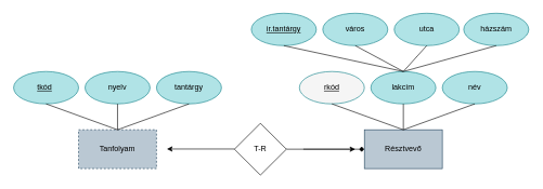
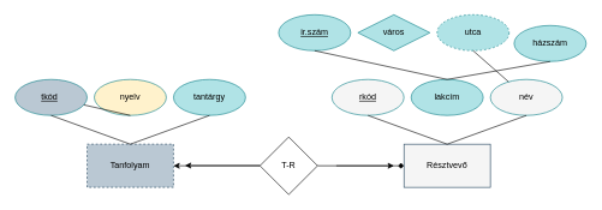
- <mxCell id="21" value="&lt;u&gt;ir.tantárgy&lt;/u&gt;" style="ellipse;whiteSpace=wrap;html=1;fillColor=#b0e3e6;strokeColor=#0e8088;" vertex="1" parent="1"><mxGeometry x="386" y="20" width="100" height="50" as="geometry" /></mxCell>
+ <mxCell id="21" value="&lt;u&gt;ir.szám&lt;/u&gt;" style="ellipse;whiteSpace=wrap;html=1;fillColor=#b0e3e6;strokeColor=#0e8088;" vertex="1" parent="1"><mxGeometry x="386" y="20" width="100" height="50" as="geometry" /></mxCell>
- <mxCell id="22" value="város" style="ellipse;whiteSpace=wrap;html=1;fillColor=#b0e3e6;strokeColor=#0e8088;" vertex="1" parent="1"><mxGeometry x="496" y="20" width="100" height="50" as="geometry" /></mxCell>
+ <mxCell id="22" value="város" style="rhombus;whiteSpace=wrap;html=1;fillColor=#b0e3e6;strokeColor=#0e8088;" vertex="1" parent="1"><mxGeometry x="496" y="20" width="100" height="50" as="geometry" /></mxCell>
- <mxCell id="23" value="utca" style="ellipse;whiteSpace=wrap;html=1;fillColor=#b0e3e6;strokeColor=#0e8088;" vertex="1" parent="1"><mxGeometry x="606" y="20" width="100" height="50" as="geometry" /></mxCell>
+ <mxCell id="23" value="utca" style="ellipse;whiteSpace=wrap;html=1;fillColor=#b0e3e6;strokeColor=#0e8088;dashed=1;" vertex="1" parent="1"><mxGeometry x="606" y="20" width="100" height="50" as="geometry" /></mxCell>
- <mxCell id="24" value="házszám" style="ellipse;whiteSpace=wrap;html=1;fillColor=#b0e3e6;strokeColor=#0e8088;" vertex="1" parent="1"><mxGeometry x="713" y="20" width="100" height="50" as="geometry" /></mxCell>
+ <mxCell id="24" value="házszám" style="ellipse;whiteSpace=wrap;html=1;fillColor=#b0e3e6;strokeColor=#0e8088;" vertex="1" parent="1"><mxGeometry x="713" y="35" width="100" height="50" as="geometry" /></mxCell>
- <mxCell id="26" value="" style="endArrow=none;html=1;rounded=0;entryX=0.5;entryY=0;entryDx=0;entryDy=0;exitX=0.5;exitY=1;exitDx=0;exitDy=0;" edge="1" parent="1" source="22" target="16"><mxGeometry width="50" height="50" relative="1" as="geometry"><mxPoint x="486" y="-110" as="sourcePoint" /><mxPoint x="536" y="-160" as="targetPoint" /></mxGeometry></mxCell>
- <mxCell id="27" value="" style="endArrow=none;html=1;rounded=0;entryX=0.5;entryY=0;entryDx=0;entryDy=0;exitX=0.5;exitY=1;exitDx=0;exitDy=0;" edge="1" parent="1" source="23" target="16"><mxGeometry width="50" height="50" relative="1" as="geometry"><mxPoint x="486" y="-110" as="sourcePoint" /><mxPoint x="536" y="-160" as="targetPoint" /></mxGeometry></mxCell>
+ <mxCell id="27" value="" style="endArrow=none;html=1;rounded=0;exitX=0.5;exitY=1;exitDx=0;exitDy=0;" edge="1" parent="1" source="23" target="17"><mxGeometry width="50" height="50" relative="1" as="geometry"><mxPoint x="486" y="-110" as="sourcePoint" /><mxPoint x="536" y="-160" as="targetPoint" /></mxGeometry></mxCell>
- <mxCell id="7" value="&lt;u&gt;tkód&lt;span style=&quot;white-space: pre;&quot;&gt;&#09;&lt;/span&gt;&lt;/u&gt;" style="ellipse;whiteSpace=wrap;html=1;fillColor=#b0e3e6;strokeColor=#0e8088;" vertex="1" parent="1"><mxGeometry x="20" y="110" width="100" height="50" as="geometry" /></mxCell>
+ <mxCell id="7" value="&lt;u&gt;tkód&lt;span style=&quot;white-space: pre;&quot;&gt;&#09;&lt;/span&gt;&lt;/u&gt;" style="ellipse;whiteSpace=wrap;html=1;fillColor=#bac8d3;strokeColor=#0e8088;" vertex="1" parent="1"><mxGeometry x="20" y="110" width="100" height="50" as="geometry" /></mxCell>
- <mxCell id="8" value="nyelv" style="ellipse;whiteSpace=wrap;html=1;fillColor=#b0e3e6;strokeColor=#0e8088;" vertex="1" parent="1"><mxGeometry x="130" y="110" width="100" height="50" as="geometry" /></mxCell>
+ <mxCell id="8" value="nyelv" style="ellipse;whiteSpace=wrap;html=1;fillColor=#fff2cc;strokeColor=#0e8088;" vertex="1" parent="1"><mxGeometry x="130" y="110" width="100" height="50" as="geometry" /></mxCell>
- <mxCell id="17" value="név" style="ellipse;whiteSpace=wrap;html=1;fillColor=#b0e3e6;strokeColor=#0e8088;" vertex="1" parent="1"><mxGeometry x="680" y="110" width="100" height="50" as="geometry" /></mxCell>
+ <mxCell id="17" value="név" style="ellipse;whiteSpace=wrap;html=1;fillColor=#f5f5f5;strokeColor=#0e8088;" vertex="1" parent="1"><mxGeometry x="680" y="110" width="100" height="50" as="geometry" /></mxCell>
- <mxCell id="14" value="" style="endArrow=none;html=1;rounded=0;exitX=0.5;exitY=1;exitDx=0;exitDy=0;entryX=0.5;entryY=0;entryDx=0;entryDy=0;" edge="1" parent="1" source="8" target="2"><mxGeometry width="50" height="50" relative="1" as="geometry"><mxPoint x="236" y="10" as="sourcePoint" /><mxPoint x="286" y="-40" as="targetPoint" /></mxGeometry></mxCell>
+ <mxCell id="14" value="" style="endArrow=none;html=1;rounded=0;exitX=0.5;exitY=1;exitDx=0;exitDy=0;" edge="1" parent="1" source="8" target="7"><mxGeometry width="50" height="50" relative="1" as="geometry"><mxPoint x="236" y="10" as="sourcePoint" /><mxPoint x="286" y="-40" as="targetPoint" /></mxGeometry></mxCell>
- <mxCell id="20" value="" style="endArrow=none;html=1;rounded=0;exitX=0.5;exitY=1;exitDx=0;exitDy=0;entryX=0.5;entryY=0;entryDx=0;entryDy=0;" edge="1" parent="1" source="16" target="6"><mxGeometry width="50" height="50" relative="1" as="geometry"><mxPoint x="376" y="30" as="sourcePoint" /><mxPoint x="426" y="-20" as="targetPoint" /></mxGeometry></mxCell>
+ <mxCell id="4" style="edgeStyle=orthogonalEdgeStyle;rounded=0;orthogonalLoop=1;jettySize=auto;html=1;exitX=0;exitY=0.5;exitDx=0;exitDy=0;entryX=1;entryY=0.5;entryDx=0;entryDy=0;" edge="1" parent="1" source="5" target="2"><mxGeometry relative="1" as="geometry" /></mxCell>
- <mxCell id="6" value="Résztvevő" style="rounded=0;whiteSpace=wrap;html=1;fillColor=#bac8d3;strokeColor=#23445d;" vertex="1" parent="1"><mxGeometry x="560" y="200" width="120" height="60" as="geometry" /></mxCell>
+ <mxCell id="6" value="Résztvevő" style="rounded=0;whiteSpace=wrap;html=1;fillColor=#f5f5f5;strokeColor=#23445d;" vertex="1" parent="1"><mxGeometry x="560" y="200" width="120" height="60" as="geometry" /></mxCell>
